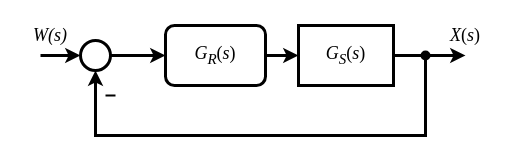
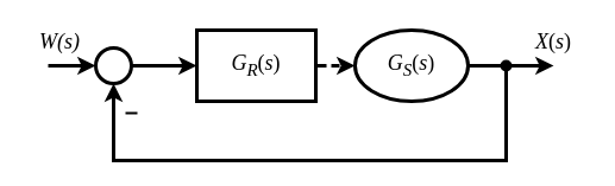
- <mxCell id="10" value="&lt;font style=&quot;font-size: 18px;&quot; face=&quot;Times New Roman&quot;&gt;&lt;i&gt;G&lt;sub&gt;R&lt;/sub&gt;&lt;/i&gt;(&lt;i&gt;s&lt;/i&gt;)&lt;/font&gt;" style="whiteSpace=wrap;html=1;strokeWidth=3;rounded=1;" parent="9" vertex="1"><mxGeometry width="100" height="60" as="geometry" /></mxCell>
+ <mxCell id="10" value="&lt;font style=&quot;font-size: 18px;&quot; face=&quot;Times New Roman&quot;&gt;&lt;i&gt;G&lt;sub&gt;R&lt;/sub&gt;&lt;/i&gt;(&lt;i&gt;s&lt;/i&gt;)&lt;/font&gt;" style="rounded=0;whiteSpace=wrap;html=1;strokeWidth=3;" parent="9" vertex="1"><mxGeometry width="100" height="60" as="geometry" /></mxCell>
- <mxCell id="2" value="" style="edgeStyle=orthogonalEdgeStyle;rounded=0;orthogonalLoop=1;jettySize=auto;html=1;strokeWidth=3;" parent="1" source="10" target="12" edge="1"><mxGeometry relative="1" as="geometry" /></mxCell>
+ <mxCell id="2" value="" style="edgeStyle=orthogonalEdgeStyle;rounded=0;orthogonalLoop=1;jettySize=auto;html=1;strokeWidth=3;dashed=1;" parent="1" source="10" target="12" edge="1"><mxGeometry relative="1" as="geometry" /></mxCell>
- <mxCell id="12" value="&lt;font style=&quot;font-size: 18px;&quot;&gt;&lt;font face=&quot;Times New Roman&quot;&gt;&lt;i&gt;G&lt;sub&gt;S&lt;/sub&gt;&lt;/i&gt;(&lt;i&gt;s&lt;/i&gt;)&lt;/font&gt;&lt;/font&gt;" style="rounded=0;whiteSpace=wrap;html=1;strokeWidth=3;" parent="11" vertex="1"><mxGeometry width="95" height="60" as="geometry" /></mxCell>
+ <mxCell id="12" value="&lt;font style=&quot;font-size: 18px;&quot;&gt;&lt;font face=&quot;Times New Roman&quot;&gt;&lt;i&gt;G&lt;sub&gt;S&lt;/sub&gt;&lt;/i&gt;(&lt;i&gt;s&lt;/i&gt;)&lt;/font&gt;&lt;/font&gt;" style="ellipse;whiteSpace=wrap;html=1;strokeWidth=3;" parent="11" vertex="1"><mxGeometry width="95" height="60" as="geometry" /></mxCell>
